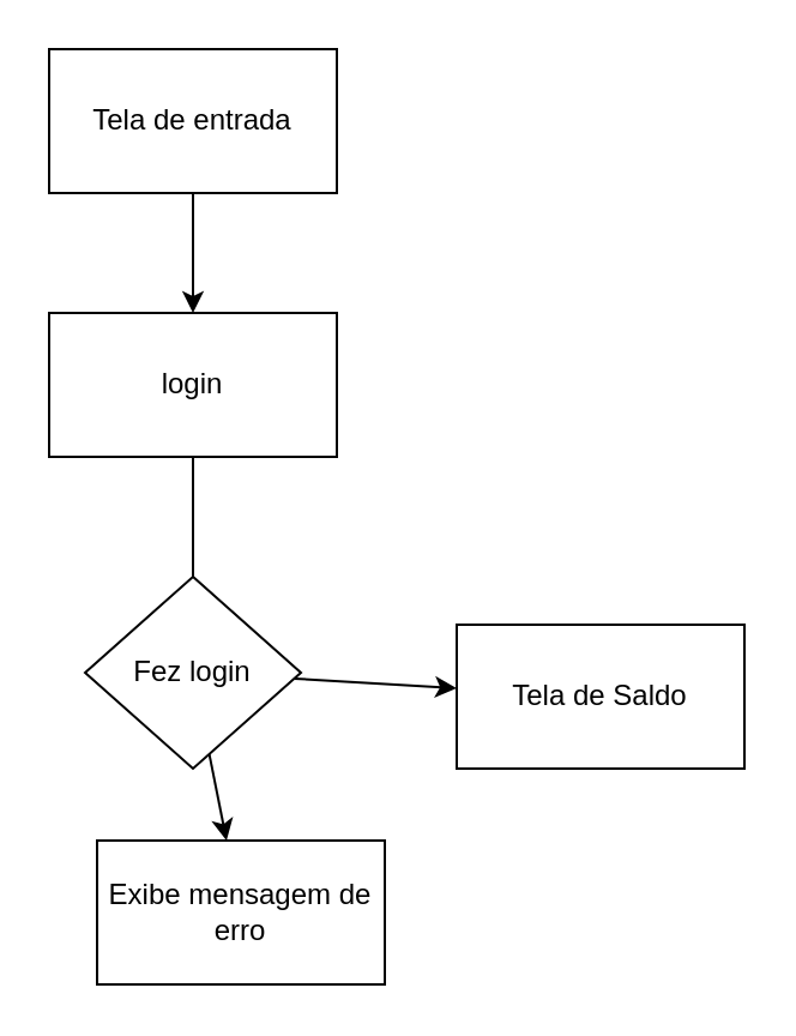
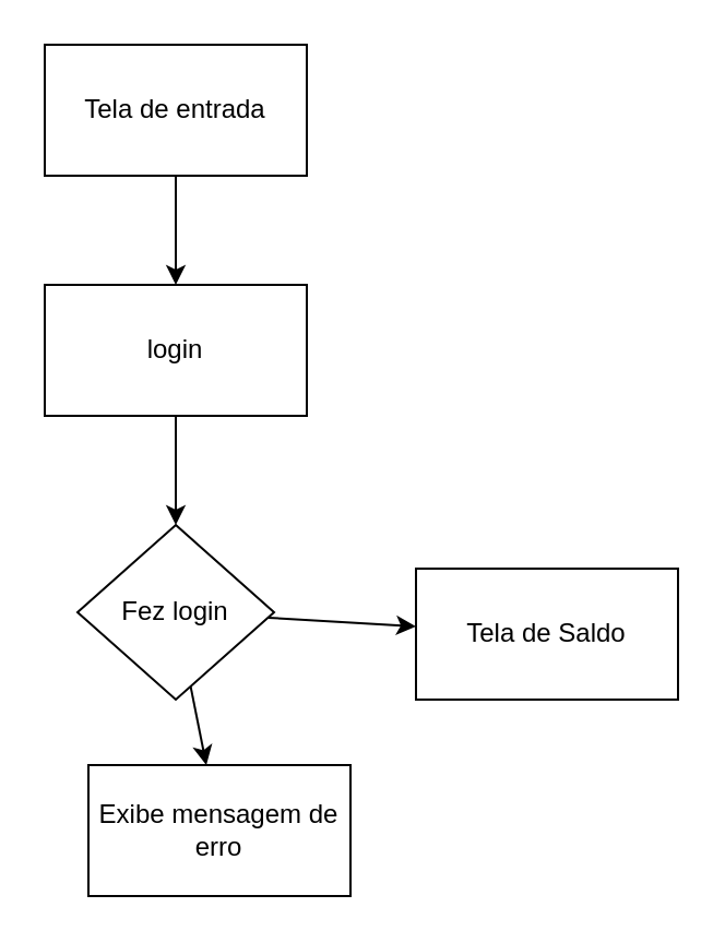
- <mxCell id="3" value="" style="edgeStyle=none;rounded=0;orthogonalLoop=1;jettySize=auto;html=1;endArrow=none;" edge="1" parent="1" source="4" target="7"><mxGeometry relative="1" as="geometry" /></mxCell>
+ <mxCell id="3" value="" style="edgeStyle=none;rounded=0;orthogonalLoop=1;jettySize=auto;html=1;" edge="1" parent="1" source="4" target="7"><mxGeometry relative="1" as="geometry" /></mxCell>
